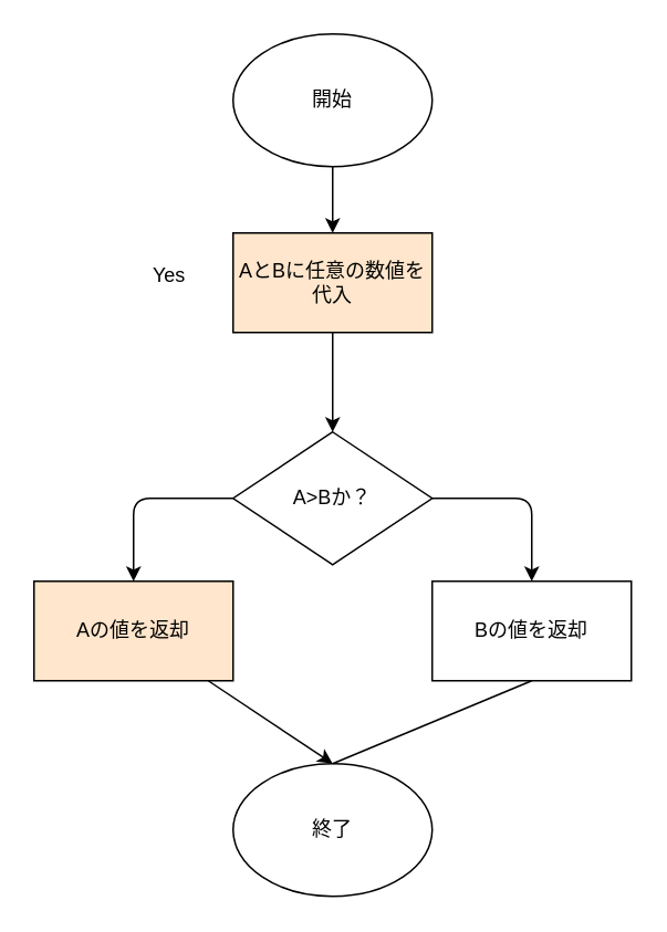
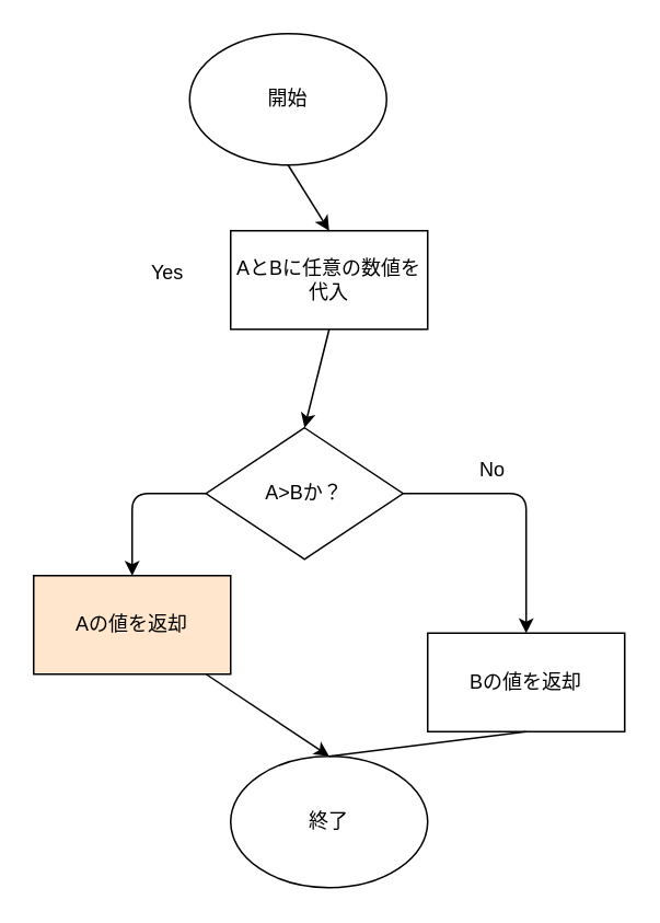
- <mxCell id="2" value="開始" style="ellipse;whiteSpace=wrap;html=1;" vertex="1" parent="1"><mxGeometry x="140" y="20" width="120" height="80" as="geometry" /></mxCell>
+ <mxCell id="2" value="開始" style="ellipse;whiteSpace=wrap;html=1;" vertex="1" parent="1"><mxGeometry x="115" y="20" width="120" height="80" as="geometry" /></mxCell>
- <mxCell id="5" value="AとBに任意の数値を代入" style="rounded=0;whiteSpace=wrap;html=1;fillColor=#ffe6cc;" vertex="1" parent="1"><mxGeometry x="140" y="140" width="120" height="60" as="geometry" /></mxCell>
+ <mxCell id="5" value="AとBに任意の数値を代入" style="rounded=0;whiteSpace=wrap;html=1;" vertex="1" parent="1"><mxGeometry x="140" y="140" width="120" height="60" as="geometry" /></mxCell>
+ <mxCell id="13" value="No" style="text;html=1;resizable=0;points=[];autosize=1;align=left;verticalAlign=top;spacingTop=-4;" vertex="1" parent="1"><mxGeometry x="290" y="276" width="30" height="20" as="geometry" /></mxCell>
- <mxCell id="8" value="A&amp;gt;Bか？" style="rhombus;whiteSpace=wrap;html=1;" vertex="1" parent="1"><mxGeometry x="140" y="260" width="120" height="80" as="geometry" /></mxCell>
+ <mxCell id="8" value="A&amp;gt;Bか？" style="rhombus;whiteSpace=wrap;html=1;" vertex="1" parent="1"><mxGeometry x="125" y="260" width="120" height="80" as="geometry" /></mxCell>
- <mxCell id="9" value="Bの値を返却" style="rounded=0;whiteSpace=wrap;html=1;" vertex="1" parent="1"><mxGeometry x="260" y="350" width="120" height="60" as="geometry" /></mxCell>
+ <mxCell id="9" value="Bの値を返却" style="rounded=0;whiteSpace=wrap;html=1;" vertex="1" parent="1"><mxGeometry x="260" y="385" width="120" height="60" as="geometry" /></mxCell>
